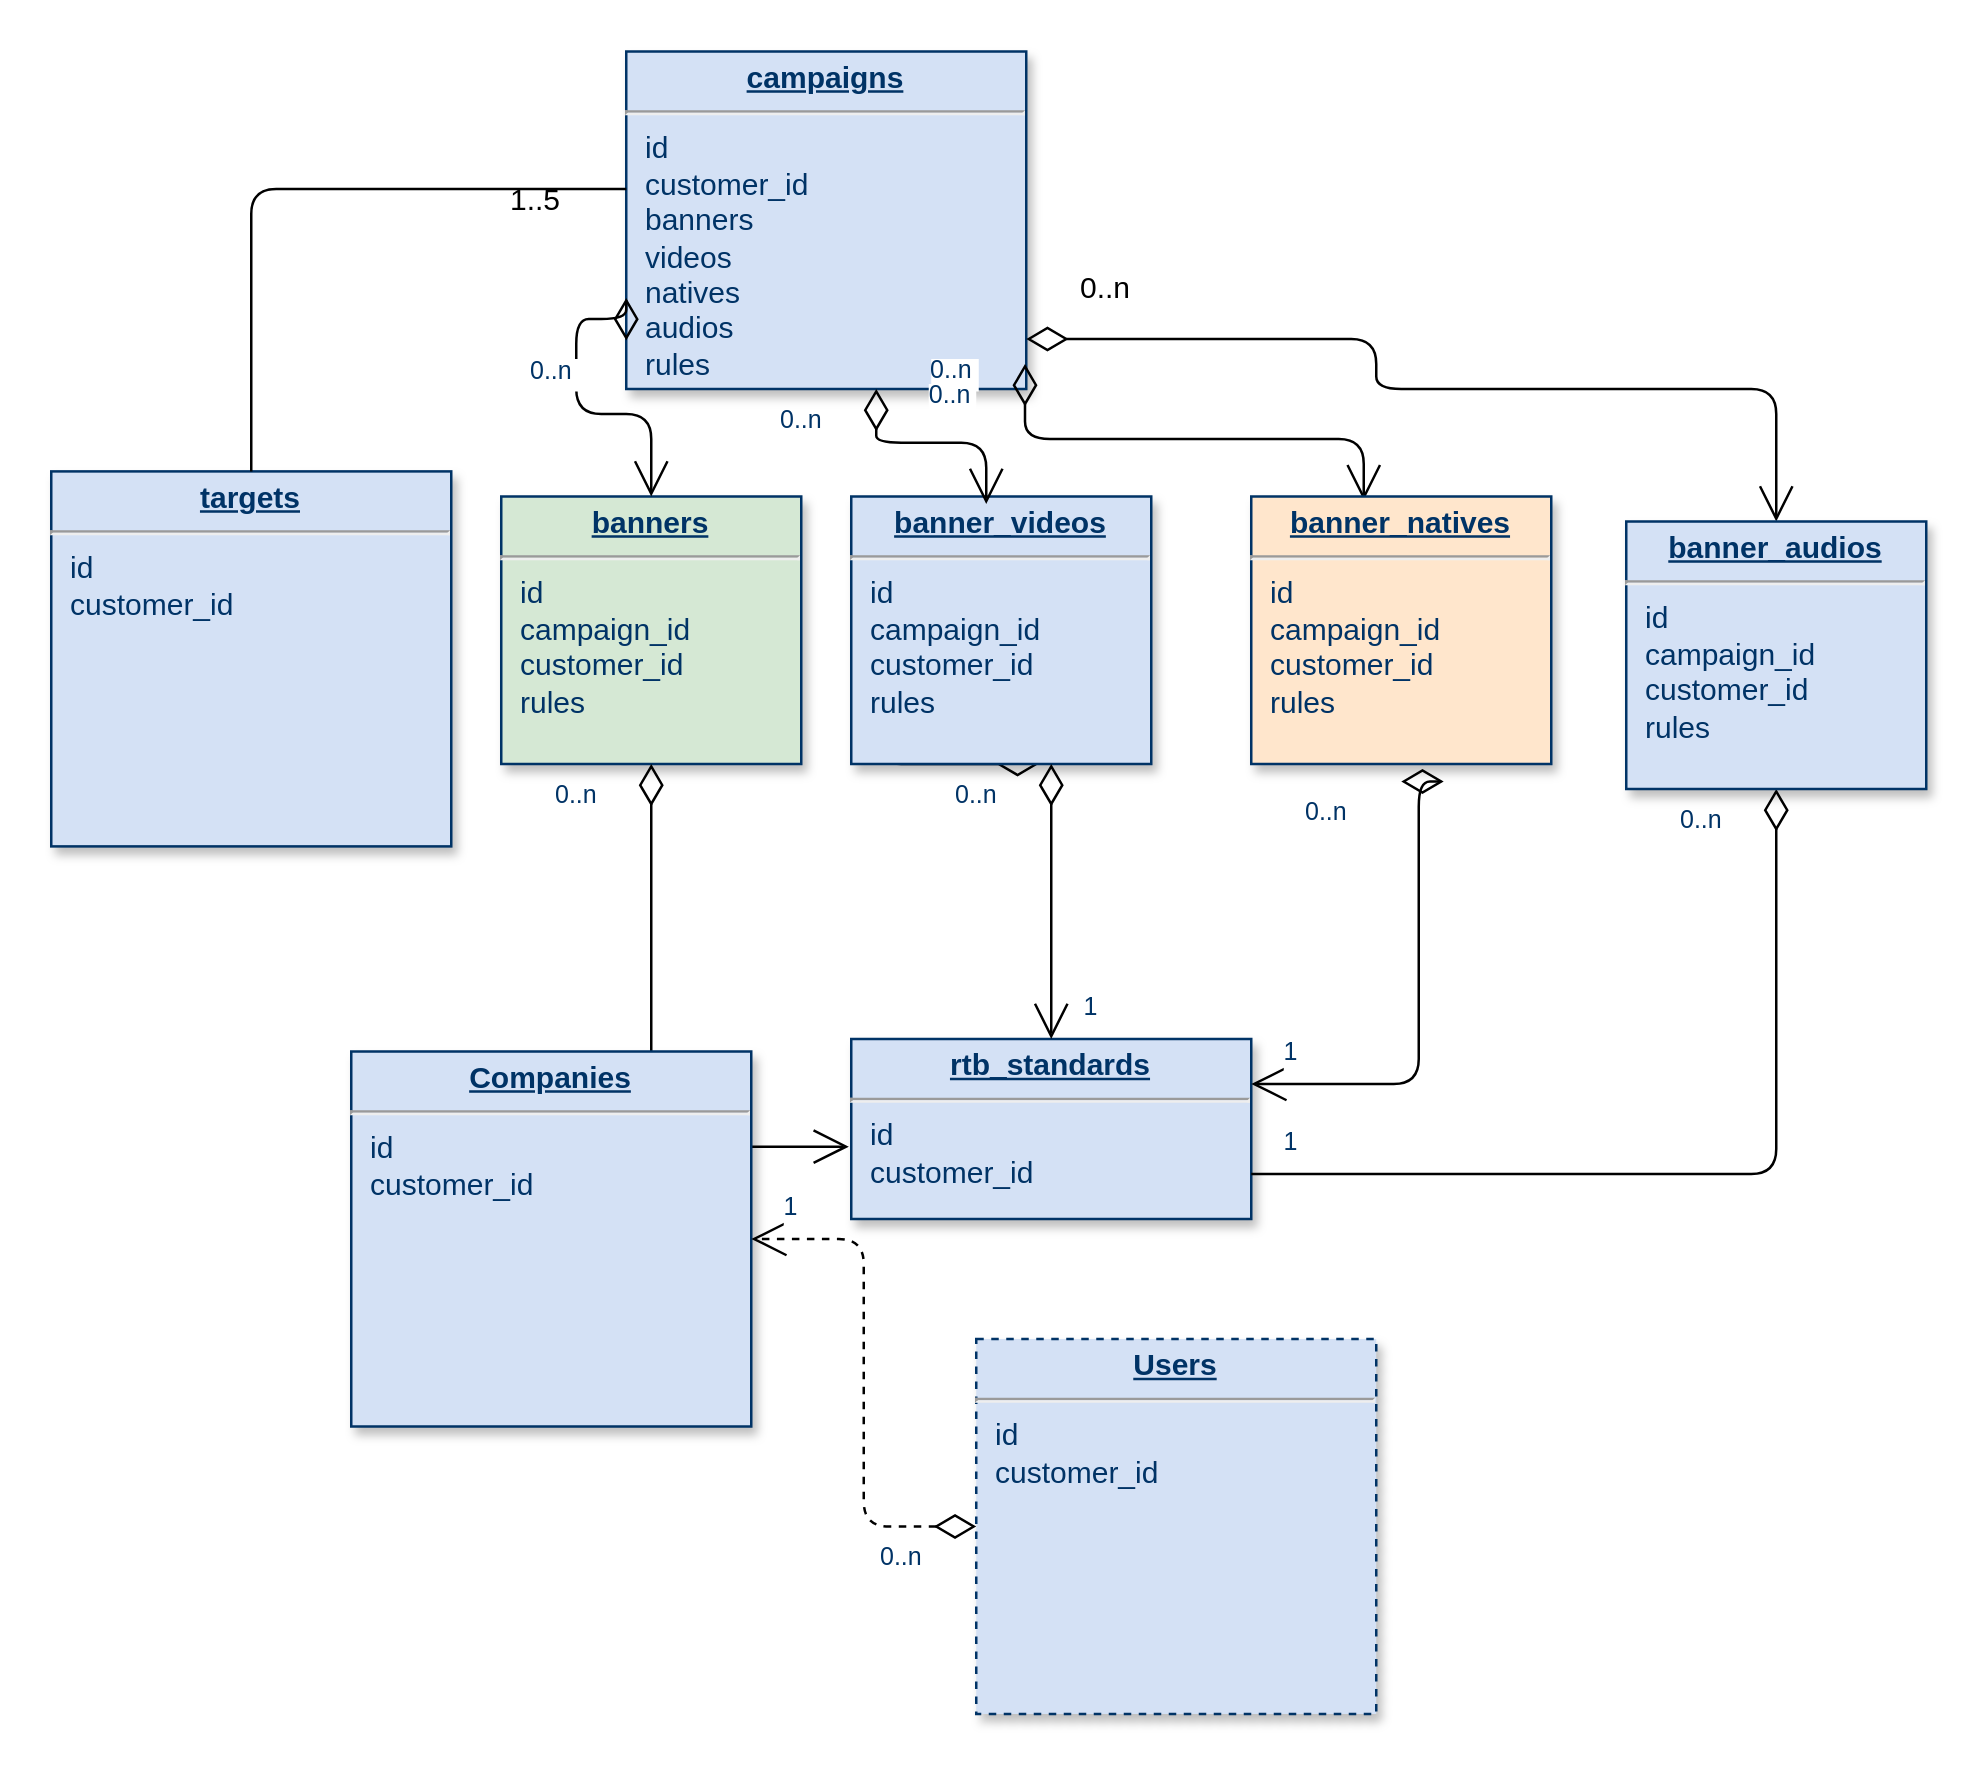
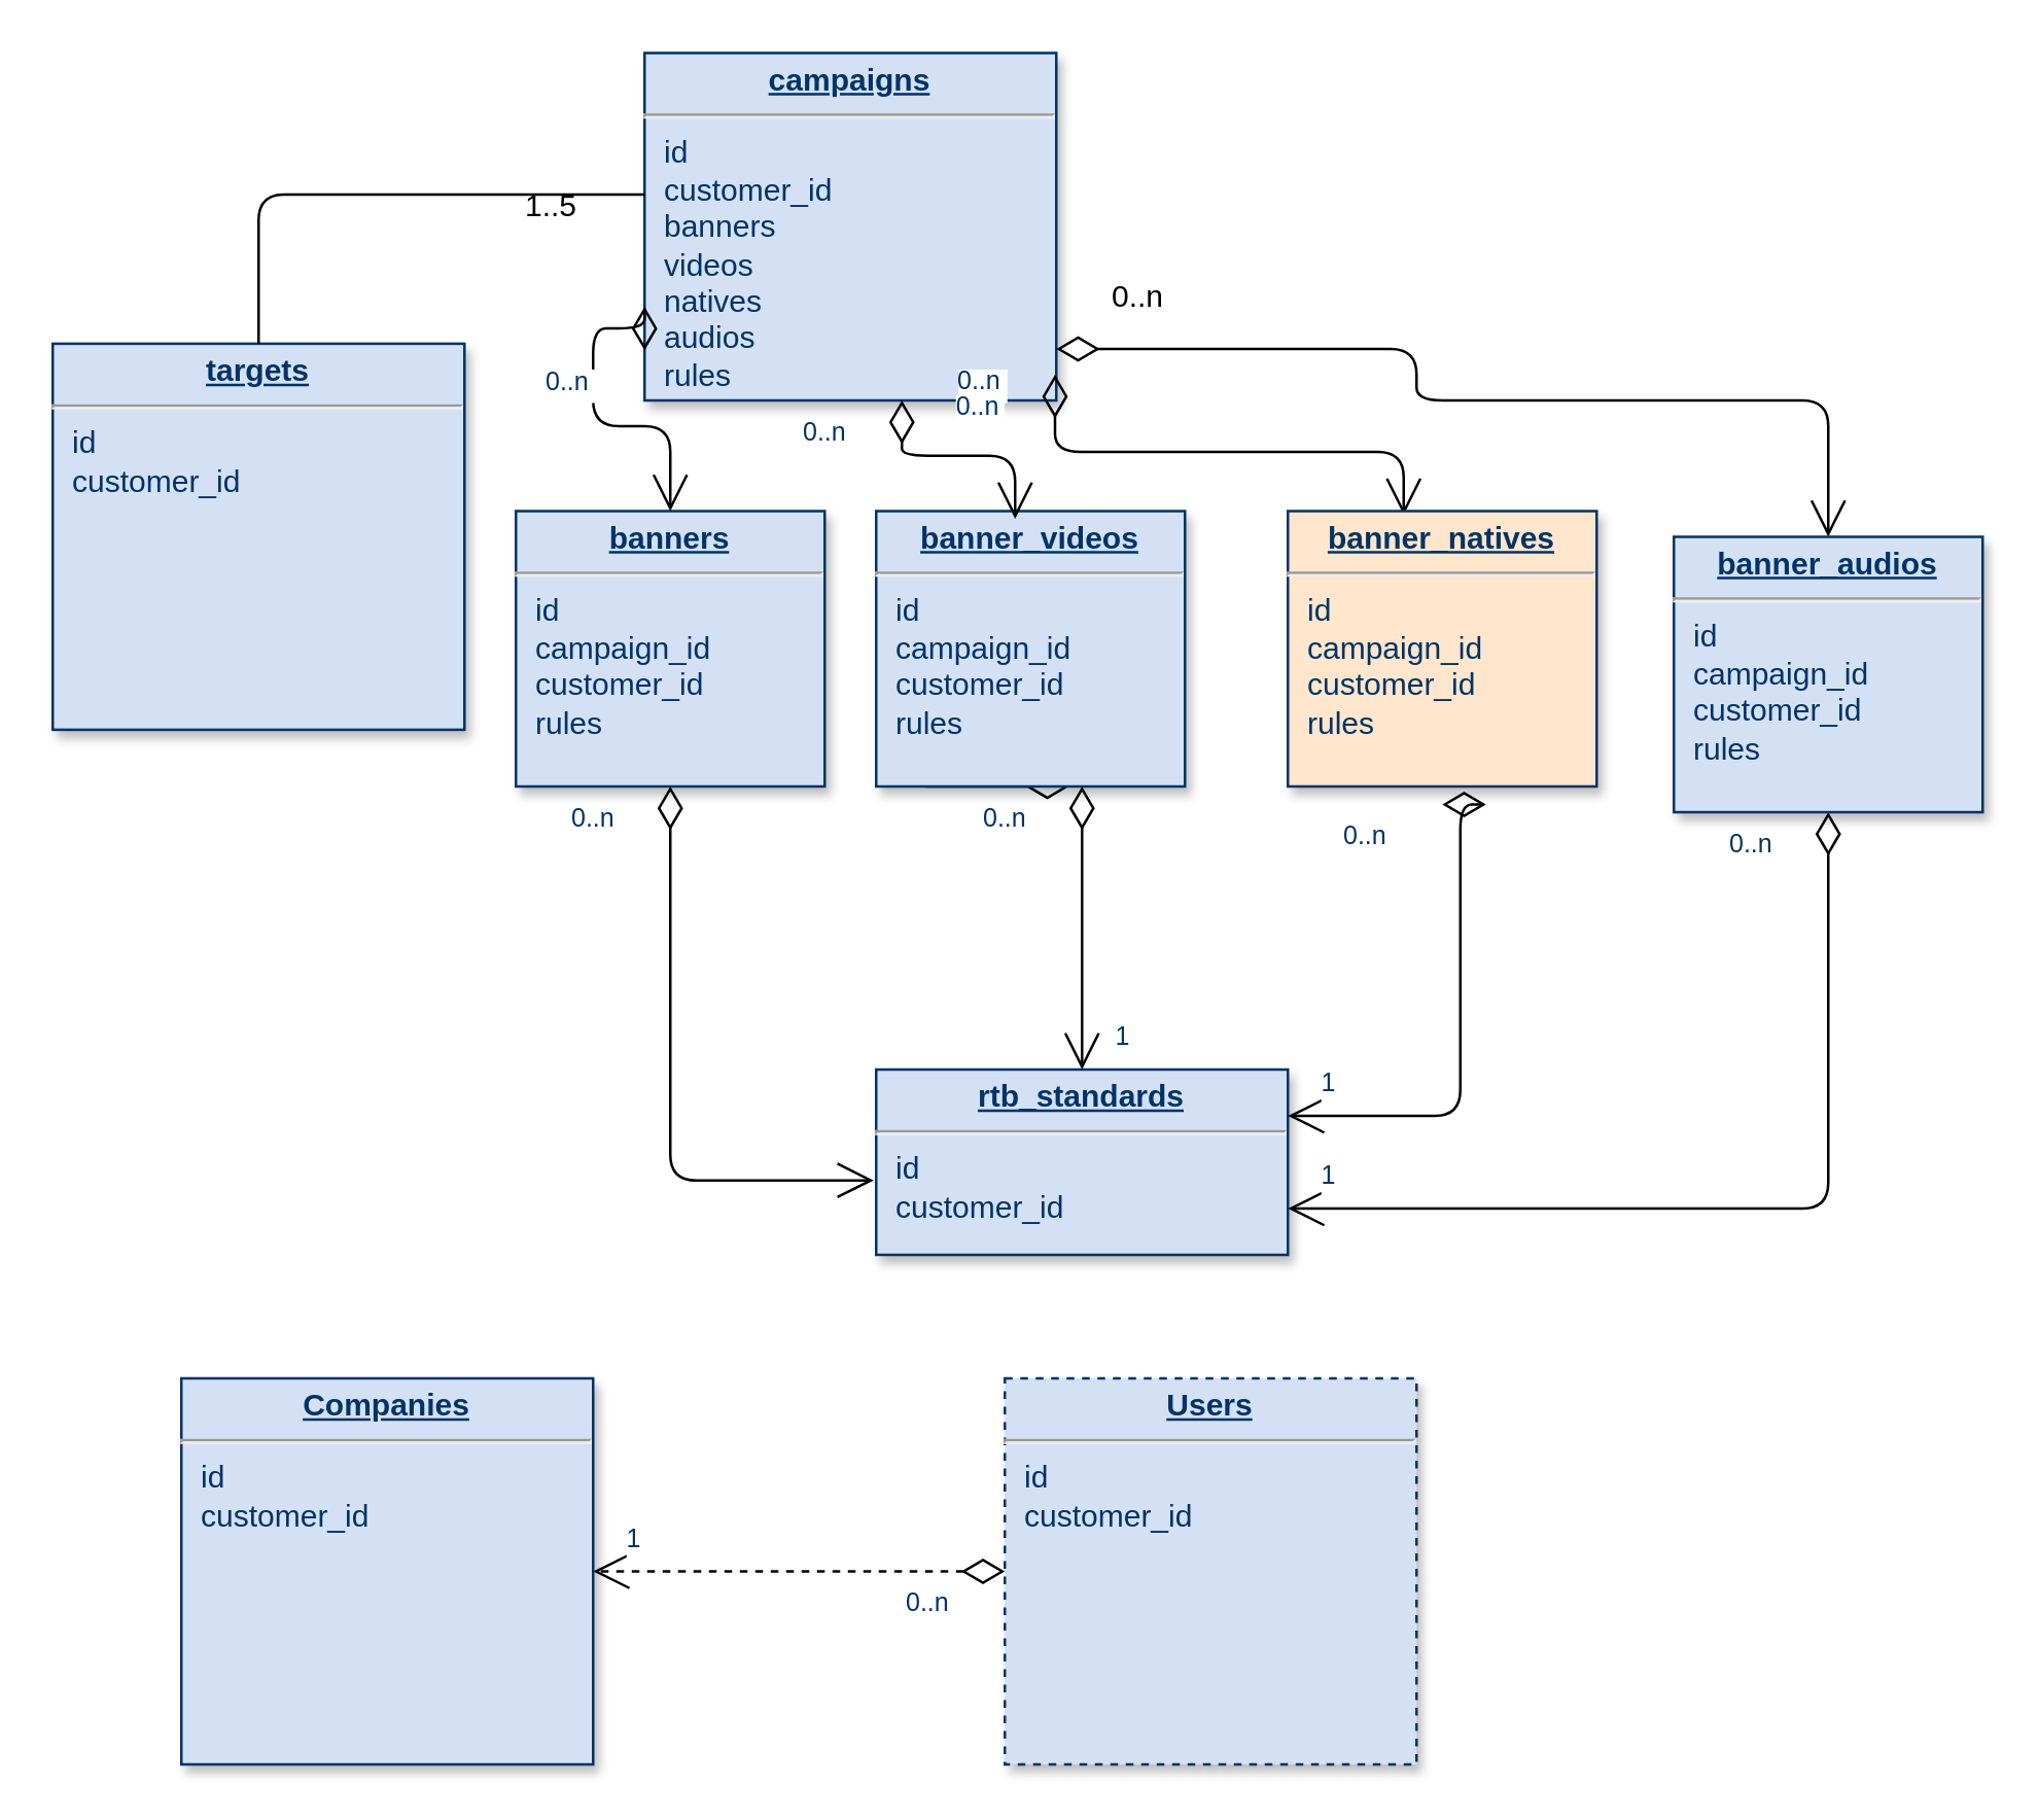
- <mxCell id="5" value="&lt;p style=&quot;margin: 0px ; margin-top: 4px ; text-align: center ; text-decoration: underline&quot;&gt;&lt;b&gt;banners&lt;/b&gt;&lt;/p&gt;&lt;hr&gt;&lt;p style=&quot;margin: 0px ; margin-left: 8px&quot;&gt;id&lt;/p&gt;&lt;p style=&quot;margin: 0px ; margin-left: 8px&quot;&gt;campaign_id&lt;/p&gt;&lt;p style=&quot;margin: 0px ; margin-left: 8px&quot;&gt;customer_id&lt;/p&gt;&lt;p style=&quot;margin: 0px ; margin-left: 8px&quot;&gt;rules&lt;/p&gt;" style="verticalAlign=top;align=left;overflow=fill;fontSize=12;fontFamily=Helvetica;html=1;strokeColor=#003366;shadow=1;fillColor=#d5e8d4;fontColor=#003366;" parent="1" vertex="1"><mxGeometry x="200" y="198" width="120" height="107" as="geometry" /></mxCell>
+ <mxCell id="5" value="&lt;p style=&quot;margin: 0px ; margin-top: 4px ; text-align: center ; text-decoration: underline&quot;&gt;&lt;b&gt;banners&lt;/b&gt;&lt;/p&gt;&lt;hr&gt;&lt;p style=&quot;margin: 0px ; margin-left: 8px&quot;&gt;id&lt;/p&gt;&lt;p style=&quot;margin: 0px ; margin-left: 8px&quot;&gt;campaign_id&lt;/p&gt;&lt;p style=&quot;margin: 0px ; margin-left: 8px&quot;&gt;customer_id&lt;/p&gt;&lt;p style=&quot;margin: 0px ; margin-left: 8px&quot;&gt;rules&lt;/p&gt;" style="verticalAlign=top;align=left;overflow=fill;fontSize=12;fontFamily=Helvetica;html=1;strokeColor=#003366;shadow=1;fillColor=#D4E1F5;fontColor=#003366" parent="1" vertex="1"><mxGeometry x="200" y="198" width="120" height="107" as="geometry" /></mxCell>
- <mxCell id="3" value="&lt;p style=&quot;margin: 0px ; margin-top: 4px ; text-align: center ; text-decoration: underline&quot;&gt;&lt;strong&gt;targets&lt;/strong&gt;&lt;/p&gt;&lt;hr&gt;&lt;p style=&quot;margin: 0px ; margin-left: 8px&quot;&gt;id&lt;/p&gt;&lt;p style=&quot;margin: 0px ; margin-left: 8px&quot;&gt;customer_id&lt;/p&gt;" style="verticalAlign=top;align=left;overflow=fill;fontSize=12;fontFamily=Helvetica;html=1;strokeColor=#003366;shadow=1;fillColor=#D4E1F5;fontColor=#003366" parent="1" vertex="1"><mxGeometry x="20" y="187.96" width="160" height="150" as="geometry" /></mxCell>
+ <mxCell id="3" value="&lt;p style=&quot;margin: 0px ; margin-top: 4px ; text-align: center ; text-decoration: underline&quot;&gt;&lt;strong&gt;targets&lt;/strong&gt;&lt;/p&gt;&lt;hr&gt;&lt;p style=&quot;margin: 0px ; margin-left: 8px&quot;&gt;id&lt;/p&gt;&lt;p style=&quot;margin: 0px ; margin-left: 8px&quot;&gt;customer_id&lt;/p&gt;" style="verticalAlign=top;align=left;overflow=fill;fontSize=12;fontFamily=Helvetica;html=1;strokeColor=#003366;shadow=1;fillColor=#D4E1F5;fontColor=#003366" parent="1" vertex="1"><mxGeometry x="20" y="132.96" width="160" height="150" as="geometry" /></mxCell>
- <mxCell id="17" value="" style="endArrow=none;endSize=12;startArrow=diamondThin;startSize=14;startFill=0;edgeStyle=orthogonalEdgeStyle;entryX=1;entryY=0.75;entryDx=0;entryDy=0;exitX=0.5;exitY=1;exitDx=0;exitDy=0;" parent="1" target="4" edge="1" source="22"><mxGeometry x="1088.36" y="404" as="geometry"><mxPoint x="710" y="315" as="sourcePoint" /><mxPoint x="540" y="354" as="targetPoint" /><Array as="points"><mxPoint x="710" y="469" /></Array></mxGeometry></mxCell>
+ <mxCell id="17" value="" style="endArrow=open;endSize=12;startArrow=diamondThin;startSize=14;startFill=0;edgeStyle=orthogonalEdgeStyle;entryX=1;entryY=0.75;entryDx=0;entryDy=0;exitX=0.5;exitY=1;exitDx=0;exitDy=0;" parent="1" target="4" edge="1" source="22"><mxGeometry x="1088.36" y="404" as="geometry"><mxPoint x="710" y="315" as="sourcePoint" /><mxPoint x="540" y="354" as="targetPoint" /><Array as="points"><mxPoint x="710" y="469" /></Array></mxGeometry></mxCell>
- <mxCell id="38" value="&lt;p style=&quot;margin: 0px ; margin-top: 4px ; text-align: center ; text-decoration: underline&quot;&gt;&lt;b&gt;Companies&lt;/b&gt;&lt;/p&gt;&lt;hr&gt;&lt;p style=&quot;margin: 0px ; margin-left: 8px&quot;&gt;id&lt;/p&gt;&lt;p style=&quot;margin: 0px ; margin-left: 8px&quot;&gt;customer_id&lt;/p&gt;" style="verticalAlign=top;align=left;overflow=fill;fontSize=12;fontFamily=Helvetica;html=1;strokeColor=#003366;shadow=1;fillColor=#D4E1F5;fontColor=#003366" vertex="1" parent="1"><mxGeometry x="140" y="420" width="160" height="150" as="geometry" /></mxCell>
+ <mxCell id="38" value="&lt;p style=&quot;margin: 0px ; margin-top: 4px ; text-align: center ; text-decoration: underline&quot;&gt;&lt;b&gt;Companies&lt;/b&gt;&lt;/p&gt;&lt;hr&gt;&lt;p style=&quot;margin: 0px ; margin-left: 8px&quot;&gt;id&lt;/p&gt;&lt;p style=&quot;margin: 0px ; margin-left: 8px&quot;&gt;customer_id&lt;/p&gt;" style="verticalAlign=top;align=left;overflow=fill;fontSize=12;fontFamily=Helvetica;html=1;strokeColor=#003366;shadow=1;fillColor=#D4E1F5;fontColor=#003366" vertex="1" parent="1"><mxGeometry x="70" y="535" width="160" height="150" as="geometry" /></mxCell>
